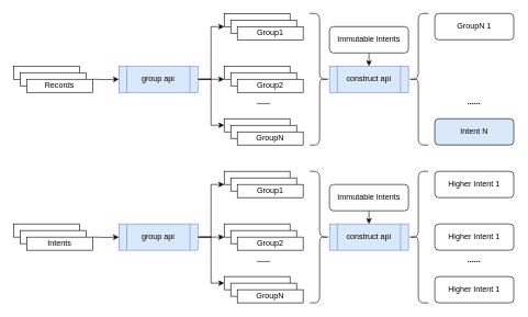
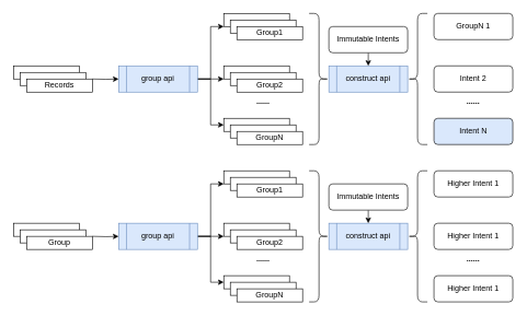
+ <mxCell id="33" value="Intent 2" style="rounded=1;whiteSpace=wrap;html=1;" vertex="1" parent="1"><mxGeometry x="660" y="100" width="120" height="40" as="geometry" /></mxCell>
- <mxCell id="39" value="Intents" style="text;html=1;align=center;verticalAlign=middle;whiteSpace=wrap;rounded=0;" vertex="1" parent="35"><mxGeometry x="45" y="20" width="50" height="20" as="geometry" /></mxCell>
+ <mxCell id="39" value="Group" style="text;html=1;align=center;verticalAlign=middle;whiteSpace=wrap;rounded=0;" vertex="1" parent="35"><mxGeometry x="45" y="20" width="50" height="20" as="geometry" /></mxCell>
